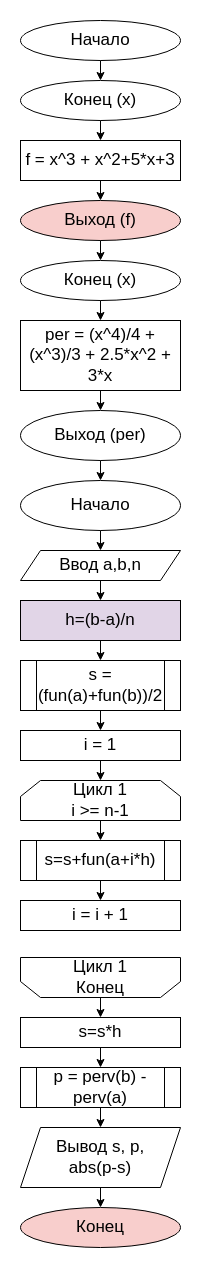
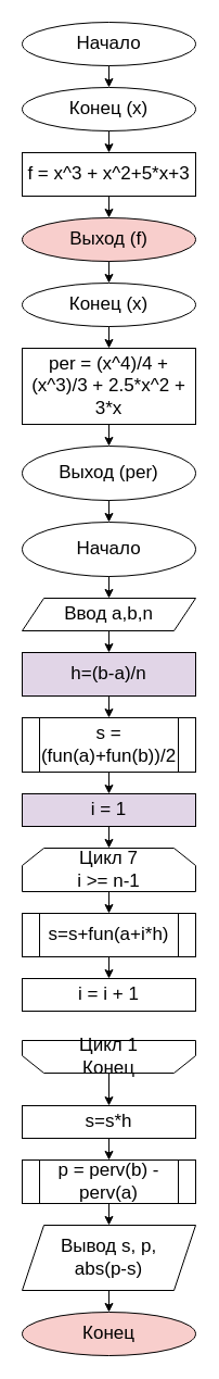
- <mxCell id="24" value="i = 1" style="rounded=0;whiteSpace=wrap;html=1;fontSize=17;" vertex="1" parent="1"><mxGeometry x="20" y="730" width="160" height="30" as="geometry" /></mxCell>
+ <mxCell id="24" value="i = 1" style="rounded=0;whiteSpace=wrap;html=1;fontSize=17;fillColor=#e1d5e7;" vertex="1" parent="1"><mxGeometry x="20" y="730" width="160" height="30" as="geometry" /></mxCell>
- <mxCell id="26" value="Цикл 1&lt;br&gt;i &amp;gt;= n-1" style="shape=loopLimit;whiteSpace=wrap;html=1;fontSize=17;" vertex="1" parent="1"><mxGeometry x="20" y="780" width="160" height="40" as="geometry" /></mxCell>
+ <mxCell id="26" value="Цикл 7&lt;br&gt;i &amp;gt;= n-1" style="shape=loopLimit;whiteSpace=wrap;html=1;fontSize=17;" vertex="1" parent="1"><mxGeometry x="20" y="780" width="160" height="40" as="geometry" /></mxCell>
- <mxCell id="30" value="Цикл 1&lt;br&gt;Конец" style="shape=loopLimit;whiteSpace=wrap;html=1;fontSize=17;direction=west;" vertex="1" parent="1"><mxGeometry x="20" y="957" width="160" height="40" as="geometry" /></mxCell>
+ <mxCell id="30" value="Цикл 1&lt;br&gt;Конец" style="shape=loopLimit;whiteSpace=wrap;html=1;fontSize=17;direction=west;" vertex="1" parent="1"><mxGeometry x="20" y="957" width="160" height="30" as="geometry" /></mxCell>
